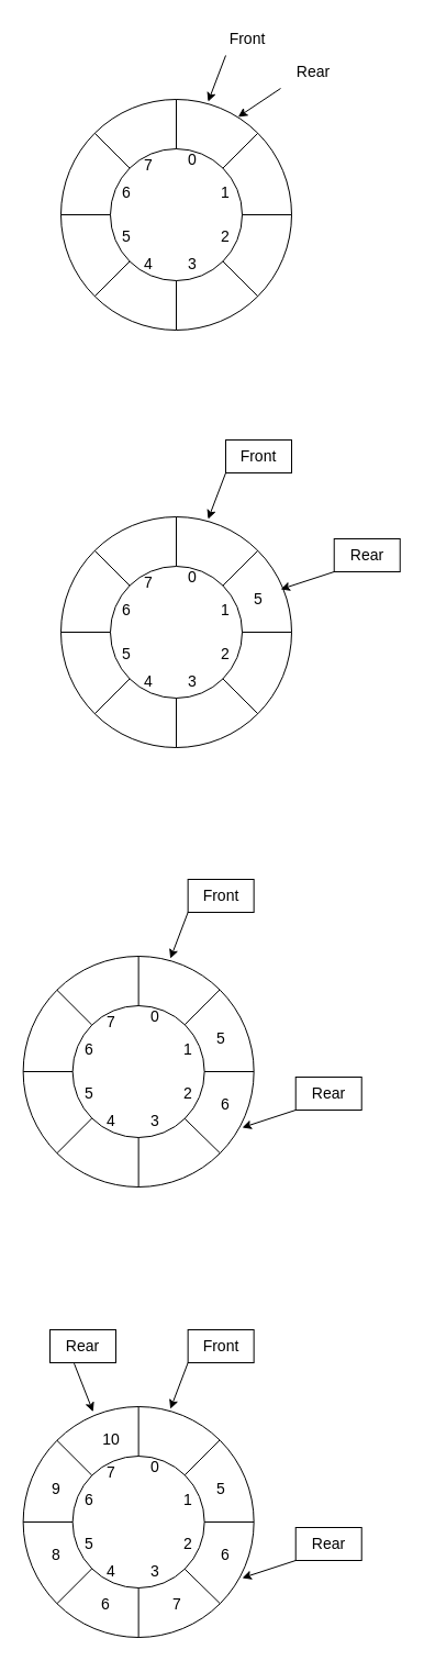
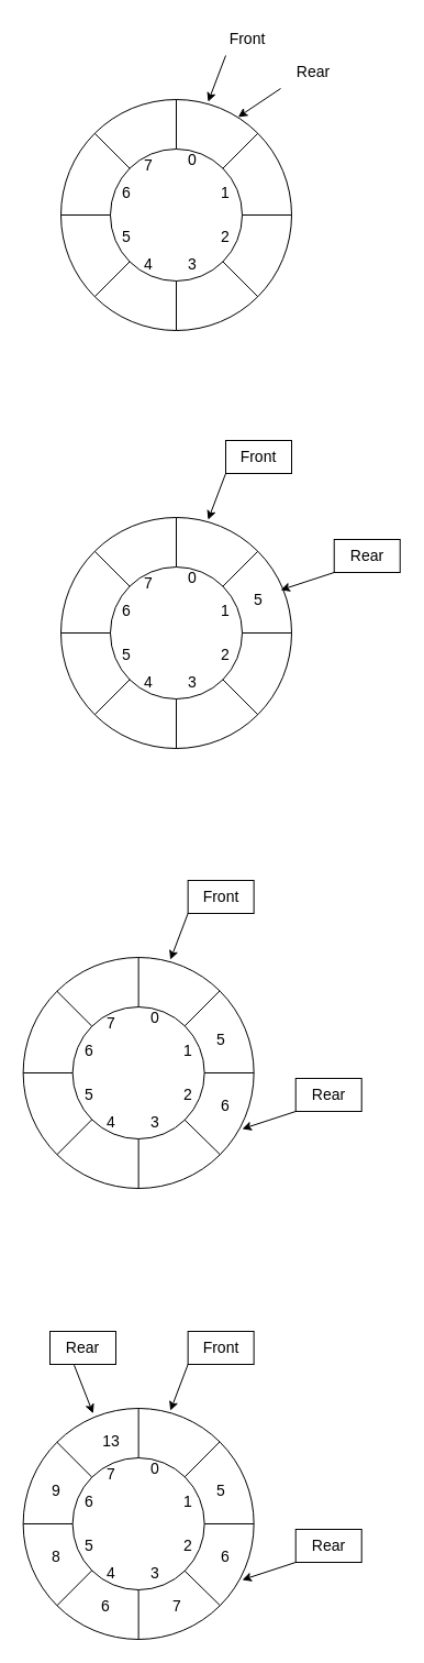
- <mxCell id="101" value="10" style="text;html=1;strokeColor=none;fillColor=none;align=center;verticalAlign=middle;whiteSpace=wrap;rounded=0;fontSize=14;" parent="1" vertex="1"><mxGeometry x="70.64" y="1295" width="60" height="30" as="geometry" /></mxCell>
+ <mxCell id="101" value="13" style="text;html=1;strokeColor=none;fillColor=none;align=center;verticalAlign=middle;whiteSpace=wrap;rounded=0;fontSize=14;" parent="1" vertex="1"><mxGeometry x="70.64" y="1295" width="60" height="30" as="geometry" /></mxCell>
